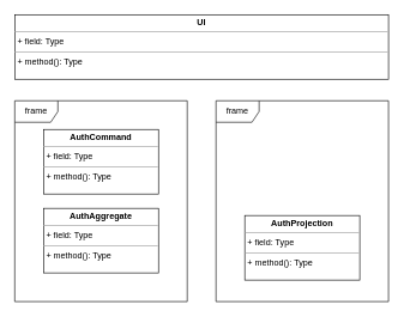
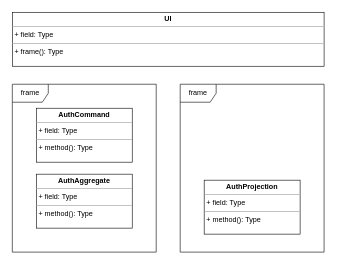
- <mxCell id="3" value="&lt;p style=&quot;margin:0px;margin-top:4px;text-align:center;&quot;&gt;&lt;b&gt;UI&lt;/b&gt;&lt;/p&gt;&lt;hr size=&quot;1&quot;&gt;&lt;p style=&quot;margin:0px;margin-left:4px;&quot;&gt;+ field: Type&lt;/p&gt;&lt;hr size=&quot;1&quot;&gt;&lt;p style=&quot;margin:0px;margin-left:4px;&quot;&gt;+ method(): Type&lt;/p&gt;" style="verticalAlign=top;align=left;overflow=fill;html=1;whiteSpace=wrap;" vertex="1" parent="1"><mxGeometry x="20" y="20" width="520" height="90" as="geometry" /></mxCell>
+ <mxCell id="3" value="&lt;p style=&quot;margin:0px;margin-top:4px;text-align:center;&quot;&gt;&lt;b&gt;UI&lt;/b&gt;&lt;/p&gt;&lt;hr size=&quot;1&quot;&gt;&lt;p style=&quot;margin:0px;margin-left:4px;&quot;&gt;+ field: Type&lt;/p&gt;&lt;hr size=&quot;1&quot;&gt;&lt;p style=&quot;margin:0px;margin-left:4px;&quot;&gt;+ frame(): Type&lt;/p&gt;" style="verticalAlign=top;align=left;overflow=fill;html=1;whiteSpace=wrap;" vertex="1" parent="1"><mxGeometry x="20" y="20" width="520" height="90" as="geometry" /></mxCell>
